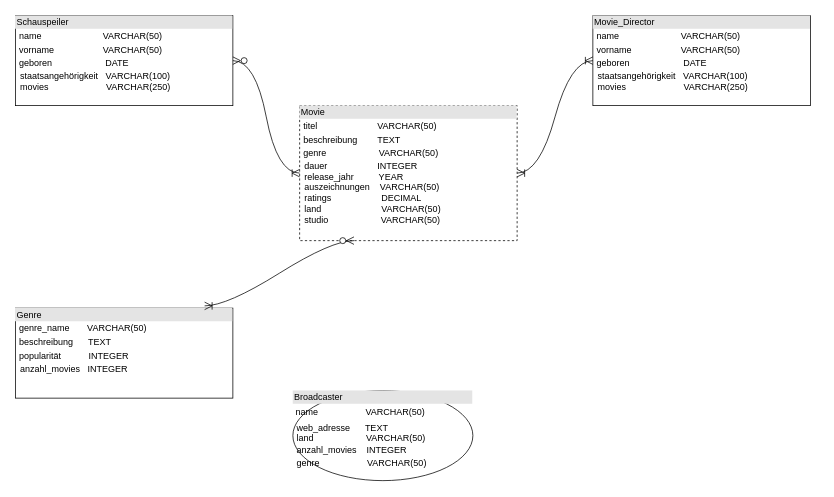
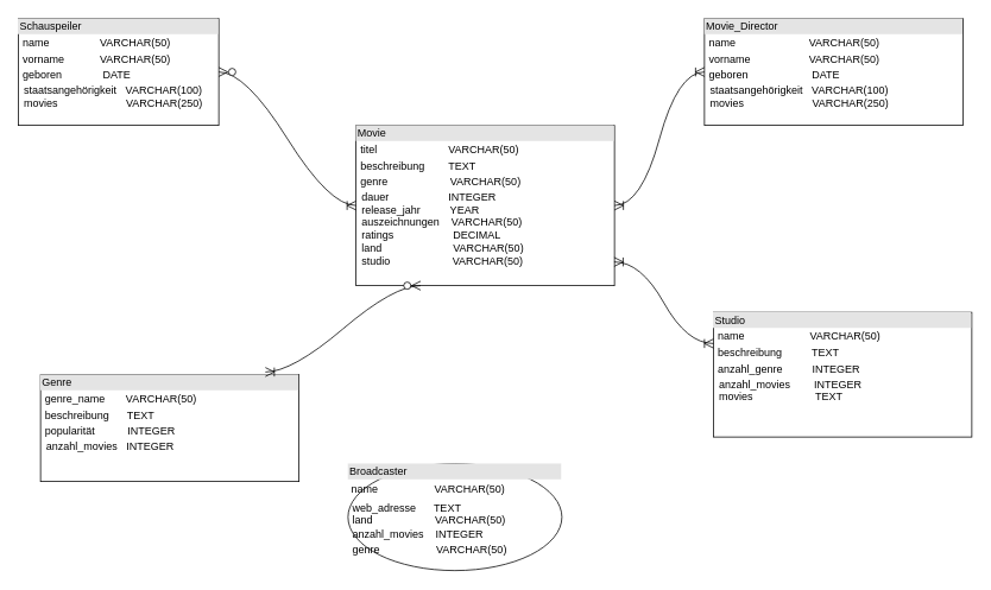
- <mxCell id="2" value="&lt;div style=&quot;box-sizing: border-box; width: 100%; background: rgb(228, 228, 228); padding: 2px;&quot;&gt;Schauspeiler&lt;/div&gt;&lt;table style=&quot;width:100%;font-size:1em;&quot; cellpadding=&quot;2&quot; cellspacing=&quot;0&quot;&gt;&lt;tbody&gt;&lt;tr&gt;&lt;td&gt;&amp;nbsp;name&lt;/td&gt;&lt;td&gt;&amp;nbsp;VARCHAR(50)&lt;/td&gt;&lt;/tr&gt;&lt;tr&gt;&lt;td&gt;&amp;nbsp;vorname&lt;/td&gt;&lt;td&gt;&amp;nbsp;VARCHAR(50)&lt;/td&gt;&lt;/tr&gt;&lt;tr&gt;&lt;td&gt;&amp;nbsp;geboren&lt;/td&gt;&lt;td&gt;&amp;nbsp; DATE&lt;/td&gt;&lt;/tr&gt;&lt;/tbody&gt;&lt;/table&gt;&amp;nbsp; staatsangehörigkeit&amp;nbsp; &amp;nbsp;VARCHAR(100)&lt;div&gt;&amp;nbsp; movies&amp;nbsp; &amp;nbsp; &amp;nbsp; &amp;nbsp; &amp;nbsp; &amp;nbsp; &amp;nbsp; &amp;nbsp; &amp;nbsp; &amp;nbsp; &amp;nbsp; &amp;nbsp;VARCHAR(250)&lt;/div&gt;" style="verticalAlign=top;align=left;overflow=fill;html=1;whiteSpace=wrap;" vertex="1" parent="1"><mxGeometry x="20" y="20" width="290" height="120" as="geometry" /></mxCell>
+ <mxCell id="2" value="&lt;div style=&quot;box-sizing: border-box; width: 100%; background: rgb(228, 228, 228); padding: 2px;&quot;&gt;Schauspeiler&lt;/div&gt;&lt;table style=&quot;width:100%;font-size:1em;&quot; cellpadding=&quot;2&quot; cellspacing=&quot;0&quot;&gt;&lt;tbody&gt;&lt;tr&gt;&lt;td&gt;&amp;nbsp;name&lt;/td&gt;&lt;td&gt;&amp;nbsp;VARCHAR(50)&lt;/td&gt;&lt;/tr&gt;&lt;tr&gt;&lt;td&gt;&amp;nbsp;vorname&lt;/td&gt;&lt;td&gt;&amp;nbsp;VARCHAR(50)&lt;/td&gt;&lt;/tr&gt;&lt;tr&gt;&lt;td&gt;&amp;nbsp;geboren&lt;/td&gt;&lt;td&gt;&amp;nbsp; DATE&lt;/td&gt;&lt;/tr&gt;&lt;/tbody&gt;&lt;/table&gt;&amp;nbsp; staatsangehörigkeit&amp;nbsp; &amp;nbsp;VARCHAR(100)&lt;div&gt;&amp;nbsp; movies&amp;nbsp; &amp;nbsp; &amp;nbsp; &amp;nbsp; &amp;nbsp; &amp;nbsp; &amp;nbsp; &amp;nbsp; &amp;nbsp; &amp;nbsp; &amp;nbsp; &amp;nbsp;VARCHAR(250)&lt;/div&gt;" style="verticalAlign=top;align=left;overflow=fill;html=1;whiteSpace=wrap;" vertex="1" parent="1"><mxGeometry x="20" y="20" width="225" height="120" as="geometry" /></mxCell>
- <mxCell id="6" value="&lt;div style=&quot;box-sizing: border-box; width: 100%; background: rgb(228, 228, 228); padding: 2px;&quot;&gt;Movie&lt;/div&gt;&lt;table style=&quot;width:100%;font-size:1em;&quot; cellpadding=&quot;2&quot; cellspacing=&quot;0&quot;&gt;&lt;tbody&gt;&lt;tr&gt;&lt;td&gt;&amp;nbsp;titel&amp;nbsp; &amp;nbsp; &amp;nbsp; &amp;nbsp; &amp;nbsp; &amp;nbsp; &amp;nbsp; &amp;nbsp; &amp;nbsp; &amp;nbsp; &amp;nbsp; &amp;nbsp; VARCHAR(50)&lt;/td&gt;&lt;td&gt;&lt;br&gt;&lt;/td&gt;&lt;/tr&gt;&lt;tr&gt;&lt;td&gt;&amp;nbsp;beschreibung&amp;nbsp; &amp;nbsp; &amp;nbsp; &amp;nbsp; TEXT&lt;/td&gt;&lt;td&gt;&lt;br&gt;&lt;/td&gt;&lt;/tr&gt;&lt;tr&gt;&lt;td&gt;&amp;nbsp;genre&amp;nbsp; &amp;nbsp; &amp;nbsp; &amp;nbsp; &amp;nbsp; &amp;nbsp; &amp;nbsp; &amp;nbsp; &amp;nbsp; &amp;nbsp; &amp;nbsp;VARCHAR(50)&lt;/td&gt;&lt;td&gt;&lt;br&gt;&lt;/td&gt;&lt;/tr&gt;&lt;/tbody&gt;&lt;/table&gt;&amp;nbsp; dauer&amp;nbsp; &amp;nbsp; &amp;nbsp; &amp;nbsp; &amp;nbsp; &amp;nbsp; &amp;nbsp; &amp;nbsp; &amp;nbsp; &amp;nbsp; INTEGER&lt;div&gt;&amp;nbsp; release_jahr&amp;nbsp; &amp;nbsp; &amp;nbsp; &amp;nbsp; &amp;nbsp; YEAR&lt;/div&gt;&lt;div&gt;&amp;nbsp; auszeichnungen&amp;nbsp; &amp;nbsp; VARCHAR(50)&lt;/div&gt;&lt;div&gt;&amp;nbsp; ratings&amp;nbsp; &amp;nbsp; &amp;nbsp; &amp;nbsp; &amp;nbsp; &amp;nbsp; &amp;nbsp; &amp;nbsp; &amp;nbsp; &amp;nbsp; DECIMAL&lt;/div&gt;&lt;div&gt;&amp;nbsp; land&amp;nbsp; &amp;nbsp; &amp;nbsp; &amp;nbsp; &amp;nbsp; &amp;nbsp; &amp;nbsp; &amp;nbsp; &amp;nbsp; &amp;nbsp; &amp;nbsp; &amp;nbsp; VARCHAR(50)&lt;/div&gt;&lt;div&gt;&amp;nbsp; studio&amp;nbsp; &amp;nbsp; &amp;nbsp; &amp;nbsp; &amp;nbsp; &amp;nbsp; &amp;nbsp; &amp;nbsp; &amp;nbsp; &amp;nbsp; &amp;nbsp;VARCHAR(50)&lt;/div&gt;" style="verticalAlign=top;align=left;overflow=fill;html=1;whiteSpace=wrap;dashed=1;" vertex="1" parent="1"><mxGeometry x="399" y="140" width="290" height="180" as="geometry" /></mxCell>
+ <mxCell id="6" value="&lt;div style=&quot;box-sizing: border-box; width: 100%; background: rgb(228, 228, 228); padding: 2px;&quot;&gt;Movie&lt;/div&gt;&lt;table style=&quot;width:100%;font-size:1em;&quot; cellpadding=&quot;2&quot; cellspacing=&quot;0&quot;&gt;&lt;tbody&gt;&lt;tr&gt;&lt;td&gt;&amp;nbsp;titel&amp;nbsp; &amp;nbsp; &amp;nbsp; &amp;nbsp; &amp;nbsp; &amp;nbsp; &amp;nbsp; &amp;nbsp; &amp;nbsp; &amp;nbsp; &amp;nbsp; &amp;nbsp; VARCHAR(50)&lt;/td&gt;&lt;td&gt;&lt;br&gt;&lt;/td&gt;&lt;/tr&gt;&lt;tr&gt;&lt;td&gt;&amp;nbsp;beschreibung&amp;nbsp; &amp;nbsp; &amp;nbsp; &amp;nbsp; TEXT&lt;/td&gt;&lt;td&gt;&lt;br&gt;&lt;/td&gt;&lt;/tr&gt;&lt;tr&gt;&lt;td&gt;&amp;nbsp;genre&amp;nbsp; &amp;nbsp; &amp;nbsp; &amp;nbsp; &amp;nbsp; &amp;nbsp; &amp;nbsp; &amp;nbsp; &amp;nbsp; &amp;nbsp; &amp;nbsp;VARCHAR(50)&lt;/td&gt;&lt;td&gt;&lt;br&gt;&lt;/td&gt;&lt;/tr&gt;&lt;/tbody&gt;&lt;/table&gt;&amp;nbsp; dauer&amp;nbsp; &amp;nbsp; &amp;nbsp; &amp;nbsp; &amp;nbsp; &amp;nbsp; &amp;nbsp; &amp;nbsp; &amp;nbsp; &amp;nbsp; INTEGER&lt;div&gt;&amp;nbsp; release_jahr&amp;nbsp; &amp;nbsp; &amp;nbsp; &amp;nbsp; &amp;nbsp; YEAR&lt;/div&gt;&lt;div&gt;&amp;nbsp; auszeichnungen&amp;nbsp; &amp;nbsp; VARCHAR(50)&lt;/div&gt;&lt;div&gt;&amp;nbsp; ratings&amp;nbsp; &amp;nbsp; &amp;nbsp; &amp;nbsp; &amp;nbsp; &amp;nbsp; &amp;nbsp; &amp;nbsp; &amp;nbsp; &amp;nbsp; DECIMAL&lt;/div&gt;&lt;div&gt;&amp;nbsp; land&amp;nbsp; &amp;nbsp; &amp;nbsp; &amp;nbsp; &amp;nbsp; &amp;nbsp; &amp;nbsp; &amp;nbsp; &amp;nbsp; &amp;nbsp; &amp;nbsp; &amp;nbsp; VARCHAR(50)&lt;/div&gt;&lt;div&gt;&amp;nbsp; studio&amp;nbsp; &amp;nbsp; &amp;nbsp; &amp;nbsp; &amp;nbsp; &amp;nbsp; &amp;nbsp; &amp;nbsp; &amp;nbsp; &amp;nbsp; &amp;nbsp;VARCHAR(50)&lt;/div&gt;" style="verticalAlign=top;align=left;overflow=fill;html=1;whiteSpace=wrap;" vertex="1" parent="1"><mxGeometry x="399" y="140" width="290" height="180" as="geometry" /></mxCell>
+ <mxCell id="10" value="" style="edgeStyle=entityRelationEdgeStyle;fontSize=12;html=1;endArrow=ERoneToMany;startArrow=ERoneToMany;rounded=0;startSize=8;endSize=8;curved=1;entryX=0;entryY=0.25;entryDx=0;entryDy=0;exitX=0.999;exitY=0.852;exitDx=0;exitDy=0;exitPerimeter=0;" edge="1" parent="1" source="6" target="7"><mxGeometry width="100" height="100" relative="1" as="geometry"><mxPoint x="700" y="500" as="sourcePoint" /><mxPoint x="790" y="400" as="targetPoint" /></mxGeometry></mxCell>
+ <mxCell id="7" value="&lt;div style=&quot;box-sizing: border-box; width: 100%; background: rgb(228, 228, 228); padding: 2px;&quot;&gt;Studio&lt;/div&gt;&lt;table style=&quot;width:100%;font-size:1em;&quot; cellpadding=&quot;2&quot; cellspacing=&quot;0&quot;&gt;&lt;tbody&gt;&lt;tr&gt;&lt;td&gt;&amp;nbsp;name&amp;nbsp; &amp;nbsp; &amp;nbsp; &amp;nbsp; &amp;nbsp; &amp;nbsp; &amp;nbsp; &amp;nbsp; &amp;nbsp; &amp;nbsp; &amp;nbsp; VARCHAR(50)&lt;/td&gt;&lt;td&gt;&lt;br&gt;&lt;/td&gt;&lt;/tr&gt;&lt;tr&gt;&lt;td&gt;&amp;nbsp;beschreibung&amp;nbsp; &amp;nbsp; &amp;nbsp; &amp;nbsp; &amp;nbsp; TEXT&lt;/td&gt;&lt;td&gt;&lt;br&gt;&lt;/td&gt;&lt;/tr&gt;&lt;tr&gt;&lt;td&gt;&amp;nbsp;anzahl_genre&amp;nbsp; &amp;nbsp; &amp;nbsp; &amp;nbsp; &amp;nbsp; INTEGER&amp;nbsp; &amp;nbsp; &amp;nbsp; &amp;nbsp;&amp;nbsp;&lt;/td&gt;&lt;td&gt;&lt;br&gt;&lt;/td&gt;&lt;/tr&gt;&lt;/tbody&gt;&lt;/table&gt;&amp;nbsp; anzahl_movies&amp;nbsp; &amp;nbsp; &amp;nbsp; &amp;nbsp; INTEGER&lt;div&gt;&amp;nbsp; movies&amp;nbsp; &amp;nbsp; &amp;nbsp; &amp;nbsp; &amp;nbsp; &amp;nbsp; &amp;nbsp; &amp;nbsp; &amp;nbsp; &amp;nbsp; &amp;nbsp;TEXT&lt;/div&gt;&lt;div&gt;&amp;nbsp;&amp;nbsp;&lt;/div&gt;" style="verticalAlign=top;align=left;overflow=fill;html=1;whiteSpace=wrap;" vertex="1" parent="1"><mxGeometry x="800" y="350" width="290" height="140" as="geometry" /></mxCell>
- <mxCell id="3" value="&lt;div style=&quot;box-sizing: border-box; width: 100%; background: rgb(228, 228, 228); padding: 2px;&quot;&gt;Genre&lt;/div&gt;&lt;table style=&quot;width:100%;font-size:1em;&quot; cellpadding=&quot;2&quot; cellspacing=&quot;0&quot;&gt;&lt;tbody&gt;&lt;tr&gt;&lt;td&gt;&amp;nbsp;genre_name&amp;nbsp; &amp;nbsp; &amp;nbsp; &amp;nbsp;VARCHAR(50)&lt;/td&gt;&lt;td&gt;&lt;br&gt;&lt;/td&gt;&lt;/tr&gt;&lt;tr&gt;&lt;td&gt;&amp;nbsp;beschreibung&amp;nbsp; &amp;nbsp; &amp;nbsp; TEXT&lt;/td&gt;&lt;td&gt;&lt;br&gt;&lt;/td&gt;&lt;/tr&gt;&lt;tr&gt;&lt;td&gt;&amp;nbsp;popularität&amp;nbsp; &amp;nbsp; &amp;nbsp; &amp;nbsp; &amp;nbsp; &amp;nbsp;INTEGER&lt;/td&gt;&lt;td&gt;&lt;br&gt;&lt;/td&gt;&lt;/tr&gt;&lt;/tbody&gt;&lt;/table&gt;&amp;nbsp; anzahl_movies&amp;nbsp; &amp;nbsp;INTEGER" style="verticalAlign=top;align=left;overflow=fill;html=1;whiteSpace=wrap;" vertex="1" parent="1"><mxGeometry x="20" y="410" width="290" height="120" as="geometry" /></mxCell>
+ <mxCell id="3" value="&lt;div style=&quot;box-sizing: border-box; width: 100%; background: rgb(228, 228, 228); padding: 2px;&quot;&gt;Genre&lt;/div&gt;&lt;table style=&quot;width:100%;font-size:1em;&quot; cellpadding=&quot;2&quot; cellspacing=&quot;0&quot;&gt;&lt;tbody&gt;&lt;tr&gt;&lt;td&gt;&amp;nbsp;genre_name&amp;nbsp; &amp;nbsp; &amp;nbsp; &amp;nbsp;VARCHAR(50)&lt;/td&gt;&lt;td&gt;&lt;br&gt;&lt;/td&gt;&lt;/tr&gt;&lt;tr&gt;&lt;td&gt;&amp;nbsp;beschreibung&amp;nbsp; &amp;nbsp; &amp;nbsp; TEXT&lt;/td&gt;&lt;td&gt;&lt;br&gt;&lt;/td&gt;&lt;/tr&gt;&lt;tr&gt;&lt;td&gt;&amp;nbsp;popularität&amp;nbsp; &amp;nbsp; &amp;nbsp; &amp;nbsp; &amp;nbsp; &amp;nbsp;INTEGER&lt;/td&gt;&lt;td&gt;&lt;br&gt;&lt;/td&gt;&lt;/tr&gt;&lt;/tbody&gt;&lt;/table&gt;&amp;nbsp; anzahl_movies&amp;nbsp; &amp;nbsp;INTEGER" style="verticalAlign=top;align=left;overflow=fill;html=1;whiteSpace=wrap;" vertex="1" parent="1"><mxGeometry x="45" y="420" width="290" height="120" as="geometry" /></mxCell>
